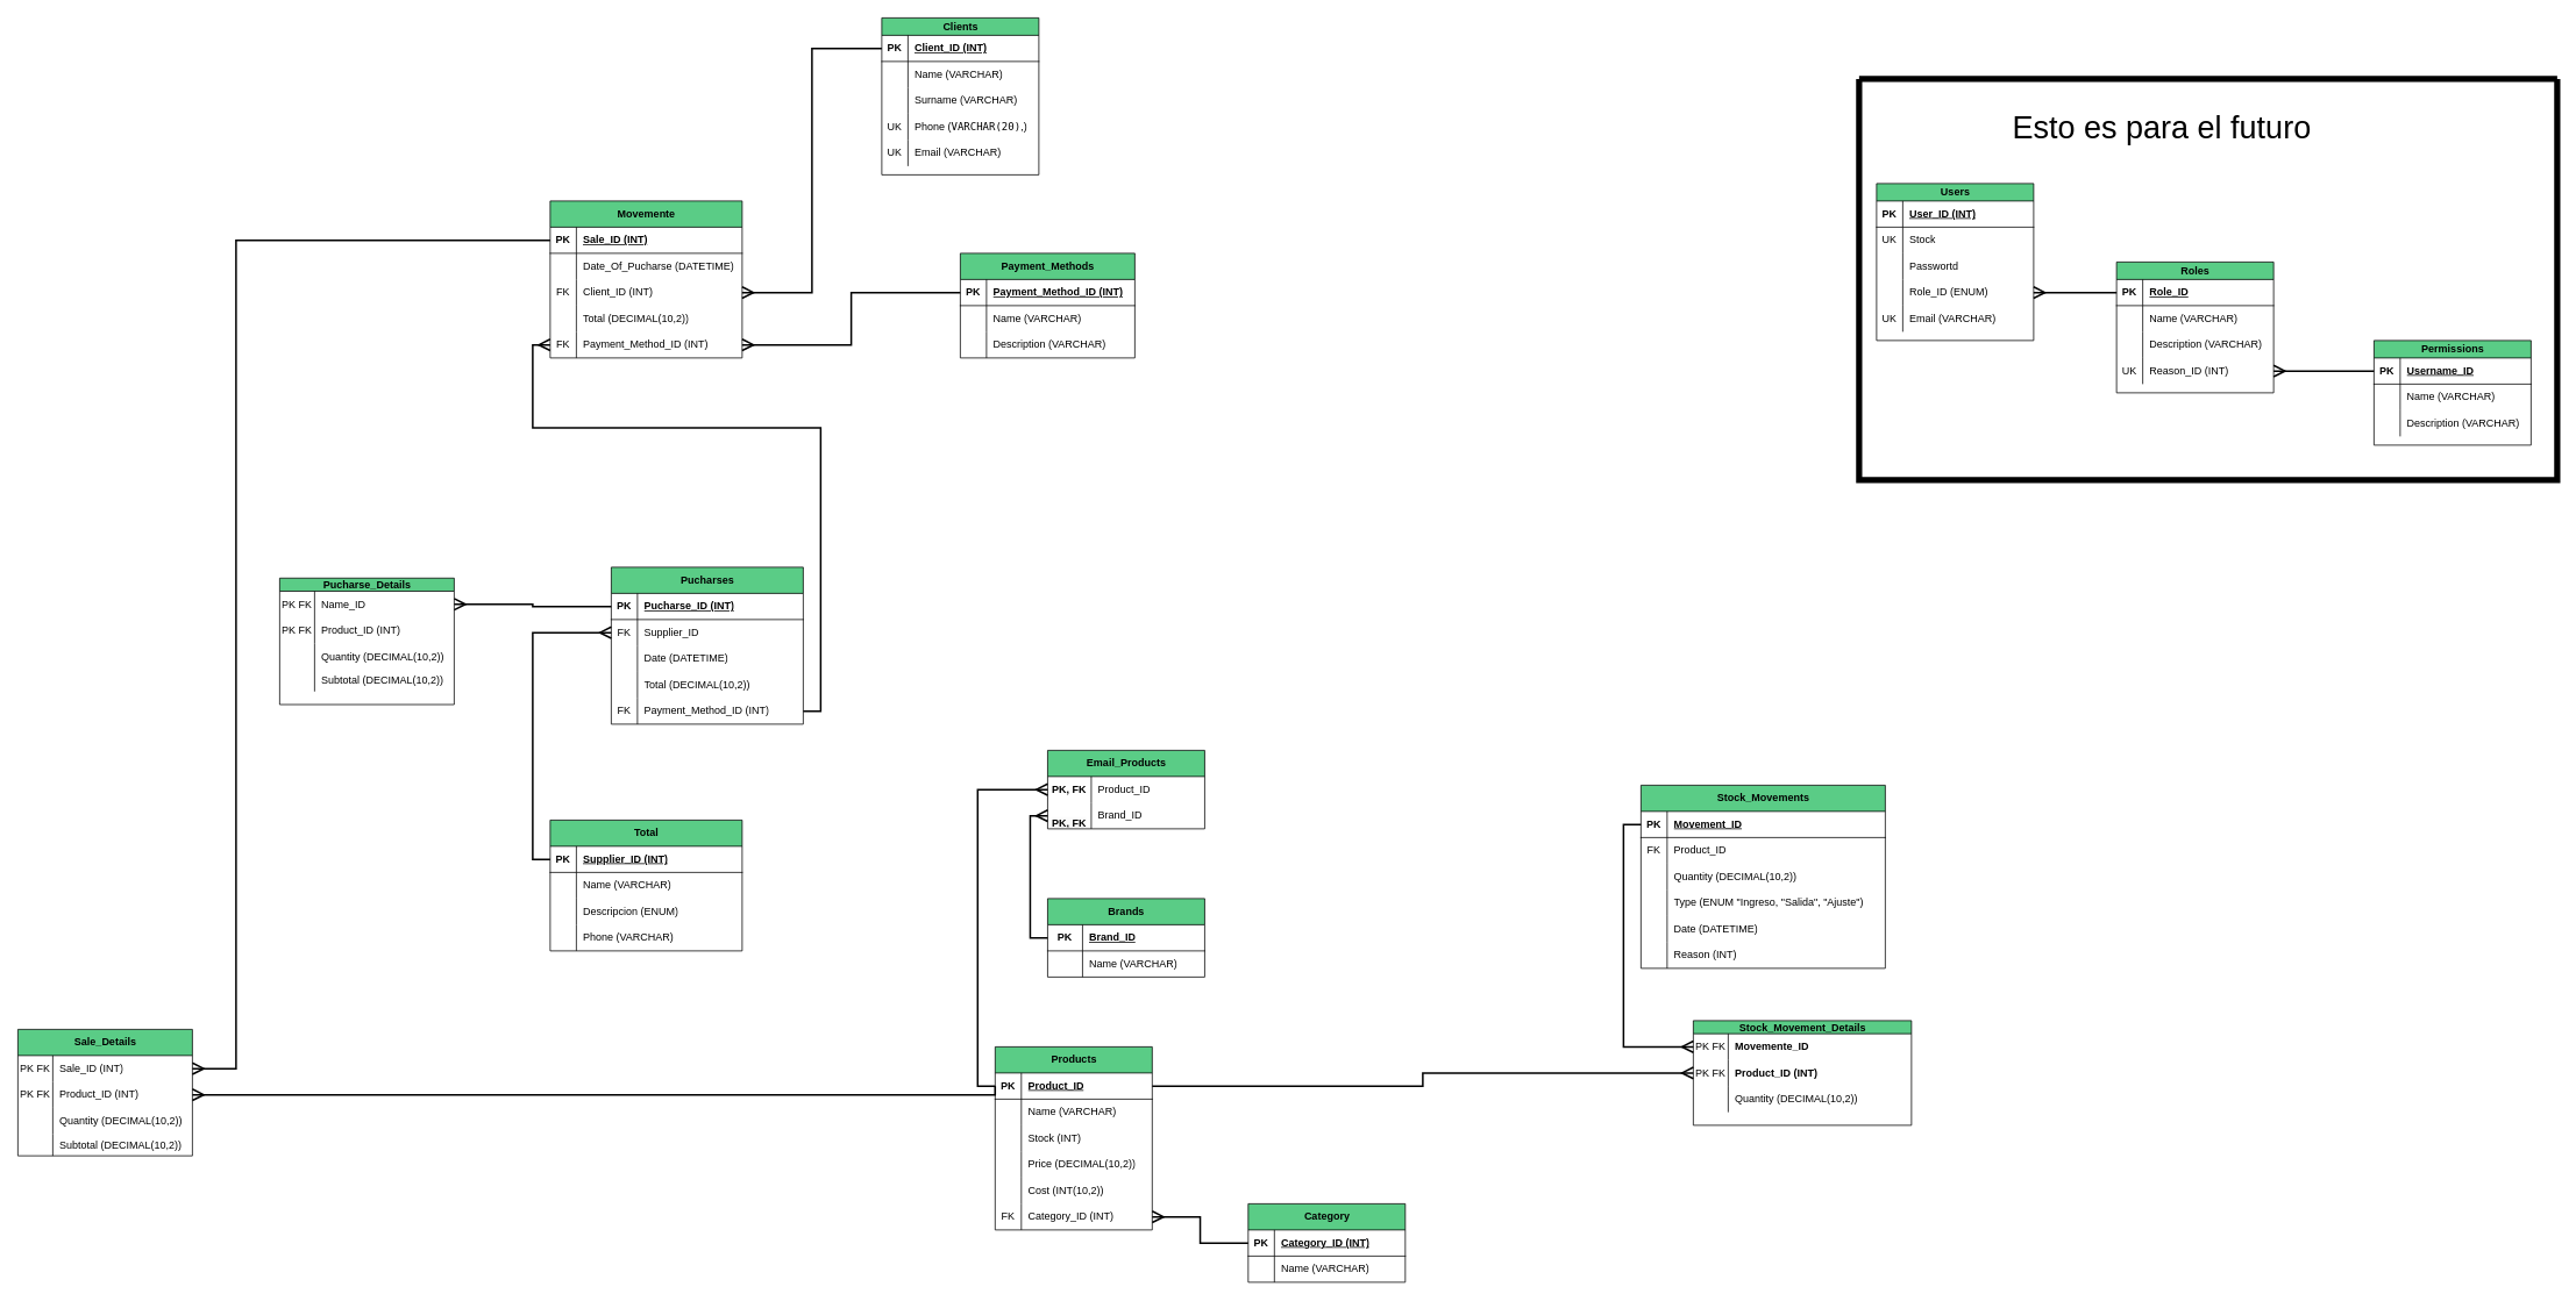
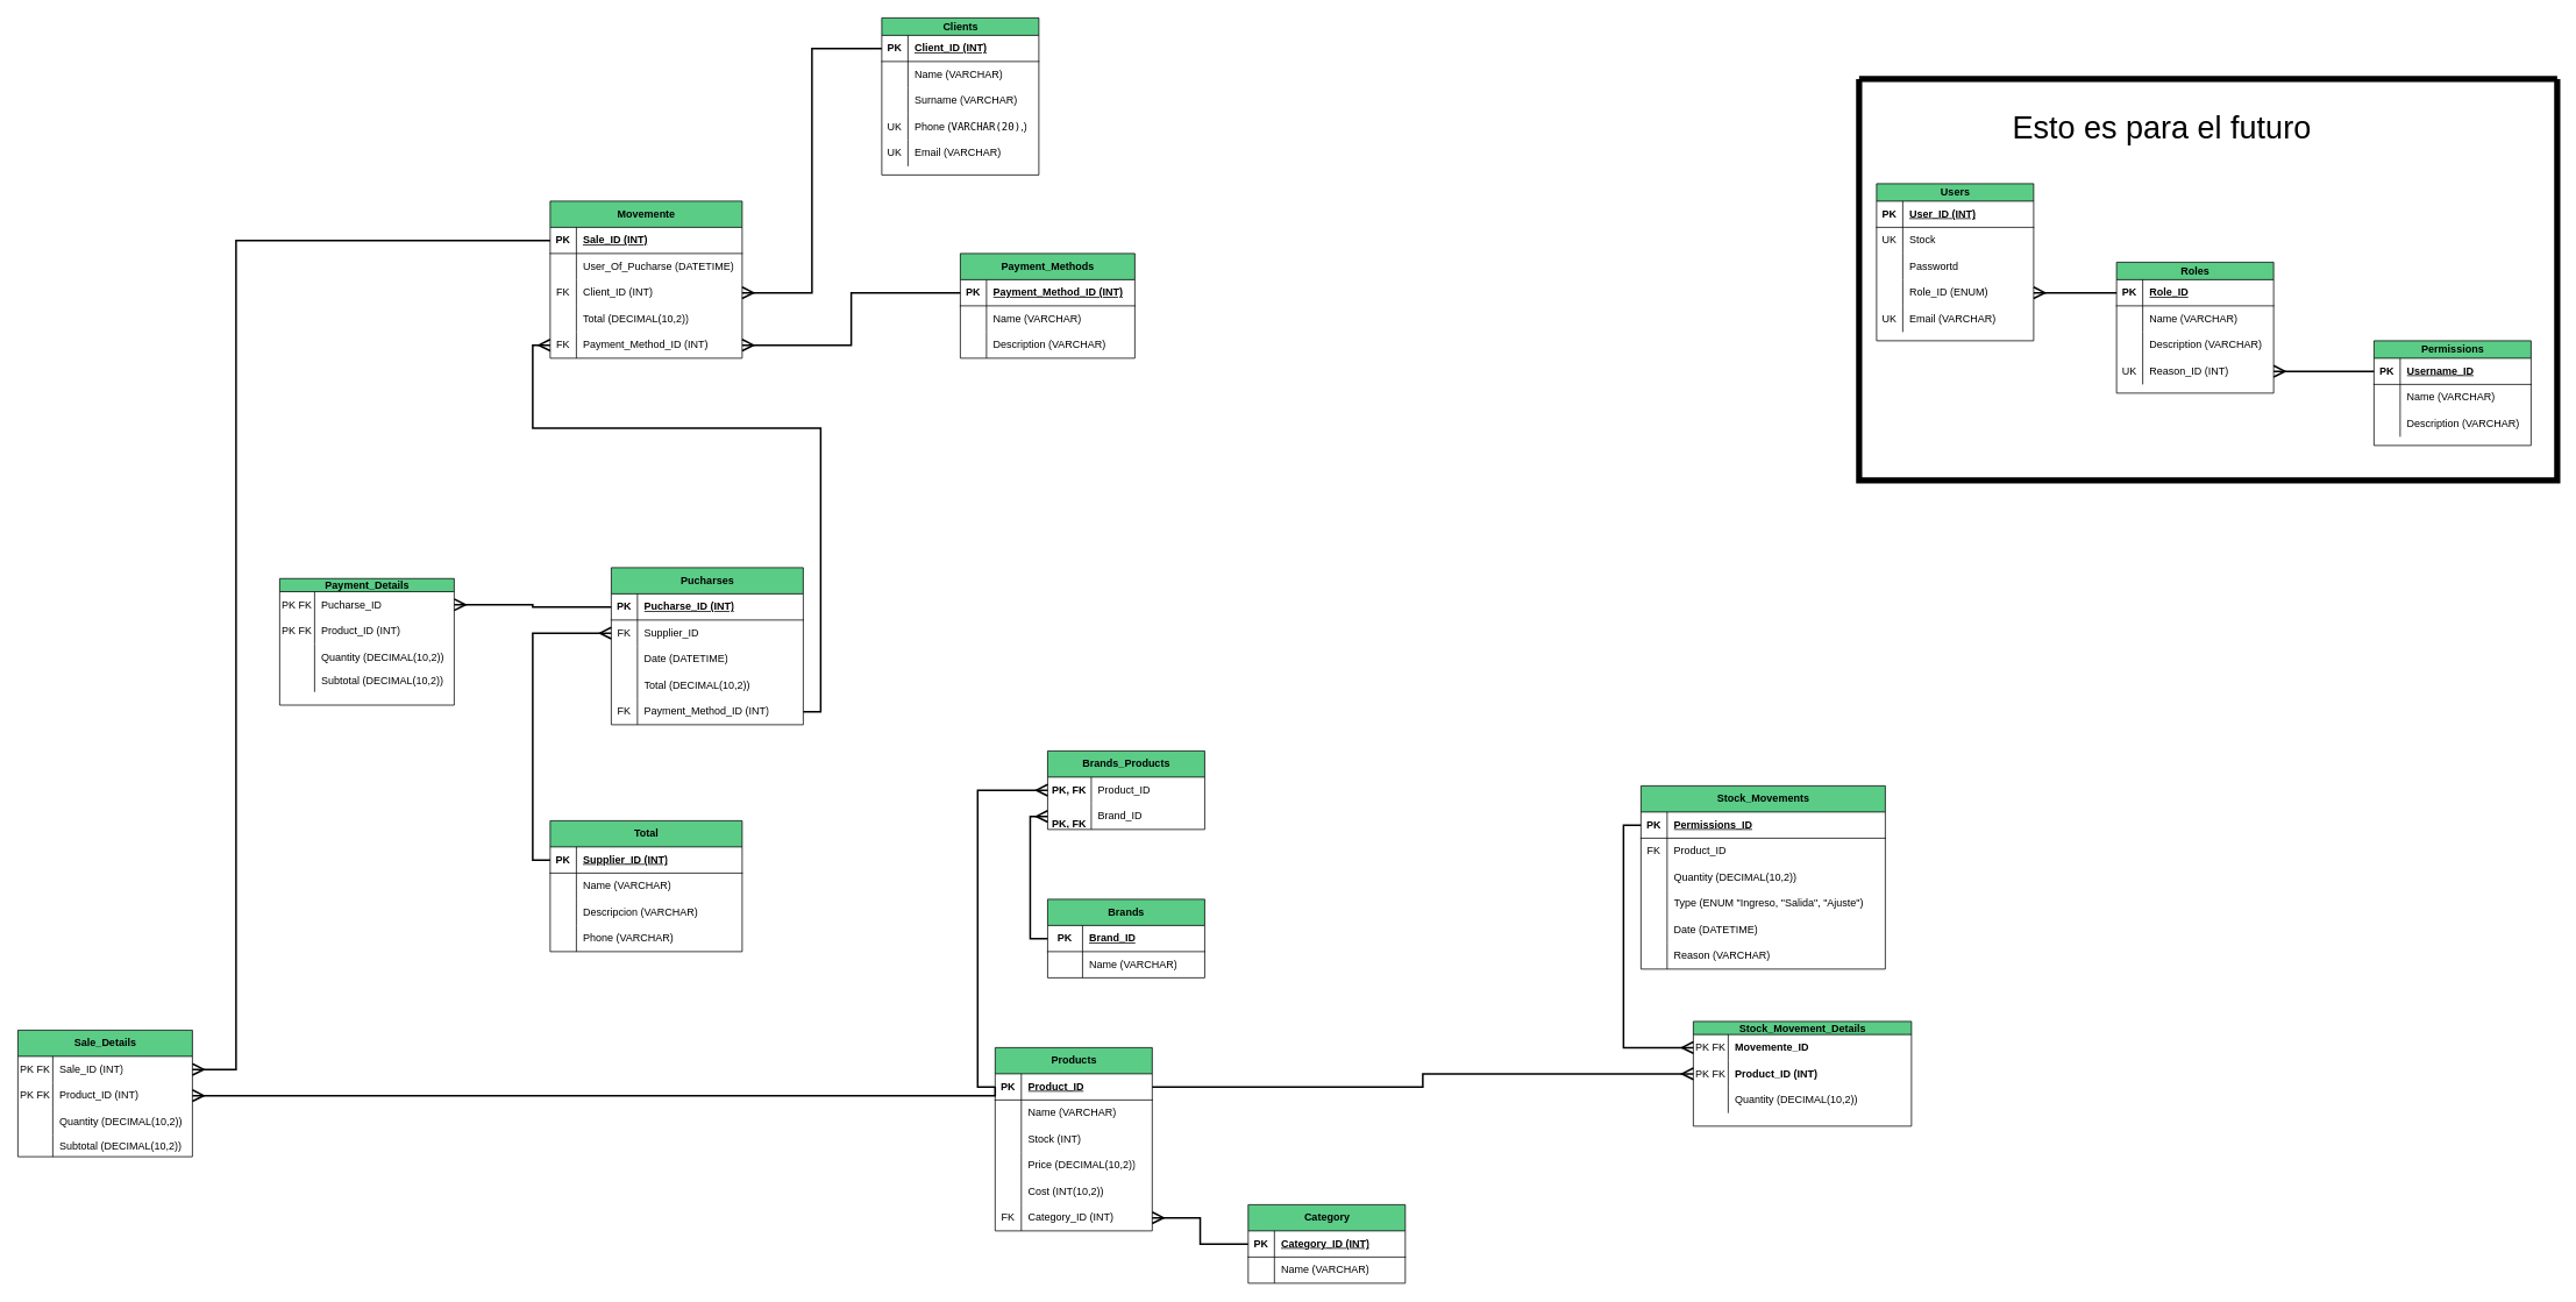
- <mxCell id="51" value="Date_Of_Pucharse (DATETIME)" style="shape=partialRectangle;connectable=0;fillColor=none;top=0;left=0;bottom=0;right=0;align=left;spacingLeft=6;overflow=hidden;whiteSpace=wrap;html=1;" parent="49" vertex="1"><mxGeometry x="30" width="190" height="30" as="geometry"><mxRectangle width="190" height="30" as="alternateBounds" /></mxGeometry></mxCell>
+ <mxCell id="51" value="User_Of_Pucharse (DATETIME)" style="shape=partialRectangle;connectable=0;fillColor=none;top=0;left=0;bottom=0;right=0;align=left;spacingLeft=6;overflow=hidden;whiteSpace=wrap;html=1;" parent="49" vertex="1"><mxGeometry x="30" width="190" height="30" as="geometry"><mxRectangle width="190" height="30" as="alternateBounds" /></mxGeometry></mxCell>
- <mxCell id="138" value="Pucharse_Details" style="shape=table;startSize=15;container=1;collapsible=1;childLayout=tableLayout;fixedRows=1;rowLines=0;fontStyle=1;align=center;resizeLast=1;html=1;fillColor=#5ACC86;" parent="1" vertex="1"><mxGeometry x="320" y="662.5" width="200.0" height="145" as="geometry" /></mxCell>
+ <mxCell id="138" value="Payment_Details" style="shape=table;startSize=15;container=1;collapsible=1;childLayout=tableLayout;fixedRows=1;rowLines=0;fontStyle=1;align=center;resizeLast=1;html=1;fillColor=#5ACC86;" parent="1" vertex="1"><mxGeometry x="320" y="662.5" width="200.0" height="145" as="geometry" /></mxCell>
- <mxCell id="141" value="Name_ID" style="shape=partialRectangle;connectable=0;fillColor=none;top=0;left=0;bottom=0;right=0;align=left;spacingLeft=6;overflow=hidden;whiteSpace=wrap;html=1;" parent="139" vertex="1"><mxGeometry x="40" width="160.0" height="30" as="geometry"><mxRectangle width="160.0" height="30" as="alternateBounds" /></mxGeometry></mxCell>
+ <mxCell id="141" value="Pucharse_ID" style="shape=partialRectangle;connectable=0;fillColor=none;top=0;left=0;bottom=0;right=0;align=left;spacingLeft=6;overflow=hidden;whiteSpace=wrap;html=1;" parent="139" vertex="1"><mxGeometry x="40" width="160.0" height="30" as="geometry"><mxRectangle width="160.0" height="30" as="alternateBounds" /></mxGeometry></mxCell>
- <mxCell id="29" value="Email_Products" style="shape=table;startSize=30;container=1;collapsible=1;childLayout=tableLayout;fixedRows=1;rowLines=0;fontStyle=1;align=center;resizeLast=1;html=1;fillColor=#5ACC86;" parent="1" vertex="1"><mxGeometry x="1200.07" y="860" width="180" height="90" as="geometry" /></mxCell>
+ <mxCell id="29" value="Brands_Products" style="shape=table;startSize=30;container=1;collapsible=1;childLayout=tableLayout;fixedRows=1;rowLines=0;fontStyle=1;align=center;resizeLast=1;html=1;fillColor=#5ACC86;" parent="1" vertex="1"><mxGeometry x="1200.07" y="860" width="180" height="90" as="geometry" /></mxCell>
- <mxCell id="106" value="Movement_ID" style="shape=partialRectangle;connectable=0;fillColor=none;top=0;left=0;bottom=0;right=0;align=left;spacingLeft=6;fontStyle=5;overflow=hidden;whiteSpace=wrap;html=1;" parent="104" vertex="1"><mxGeometry x="30" width="250" height="30" as="geometry"><mxRectangle width="250" height="30" as="alternateBounds" /></mxGeometry></mxCell>
+ <mxCell id="106" value="Permissions_ID" style="shape=partialRectangle;connectable=0;fillColor=none;top=0;left=0;bottom=0;right=0;align=left;spacingLeft=6;fontStyle=5;overflow=hidden;whiteSpace=wrap;html=1;" parent="104" vertex="1"><mxGeometry x="30" width="250" height="30" as="geometry"><mxRectangle width="250" height="30" as="alternateBounds" /></mxGeometry></mxCell>
- <mxCell id="206" value="Descripcion (ENUM)" style="shape=partialRectangle;connectable=0;fillColor=none;top=0;left=0;bottom=0;right=0;align=left;spacingLeft=6;overflow=hidden;whiteSpace=wrap;html=1;" parent="204" vertex="1"><mxGeometry x="30" width="190" height="30" as="geometry"><mxRectangle width="190" height="30" as="alternateBounds" /></mxGeometry></mxCell>
+ <mxCell id="206" value="Descripcion (VARCHAR)" style="shape=partialRectangle;connectable=0;fillColor=none;top=0;left=0;bottom=0;right=0;align=left;spacingLeft=6;overflow=hidden;whiteSpace=wrap;html=1;" parent="204" vertex="1"><mxGeometry x="30" width="190" height="30" as="geometry"><mxRectangle width="190" height="30" as="alternateBounds" /></mxGeometry></mxCell>
- <mxCell id="121" value="Reason (INT)" style="shape=partialRectangle;connectable=0;fillColor=none;top=0;left=0;bottom=0;right=0;align=left;spacingLeft=6;overflow=hidden;whiteSpace=wrap;html=1;" parent="119" vertex="1"><mxGeometry x="30" width="250" height="30" as="geometry"><mxRectangle width="250" height="30" as="alternateBounds" /></mxGeometry></mxCell>
+ <mxCell id="121" value="Reason (VARCHAR)" style="shape=partialRectangle;connectable=0;fillColor=none;top=0;left=0;bottom=0;right=0;align=left;spacingLeft=6;overflow=hidden;whiteSpace=wrap;html=1;" parent="119" vertex="1"><mxGeometry x="30" width="250" height="30" as="geometry"><mxRectangle width="250" height="30" as="alternateBounds" /></mxGeometry></mxCell>
